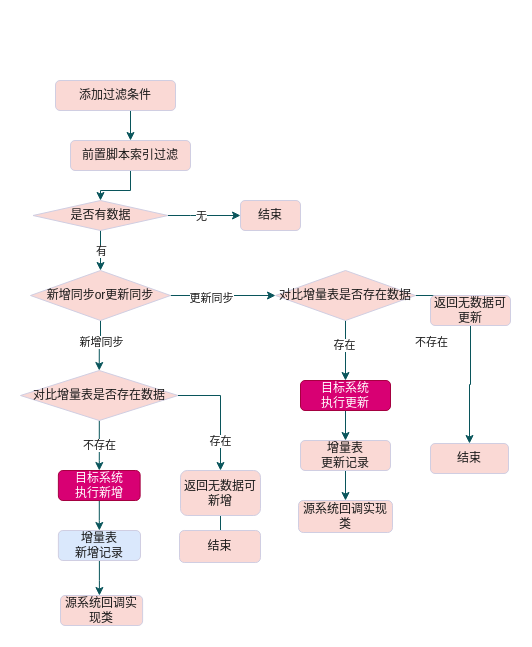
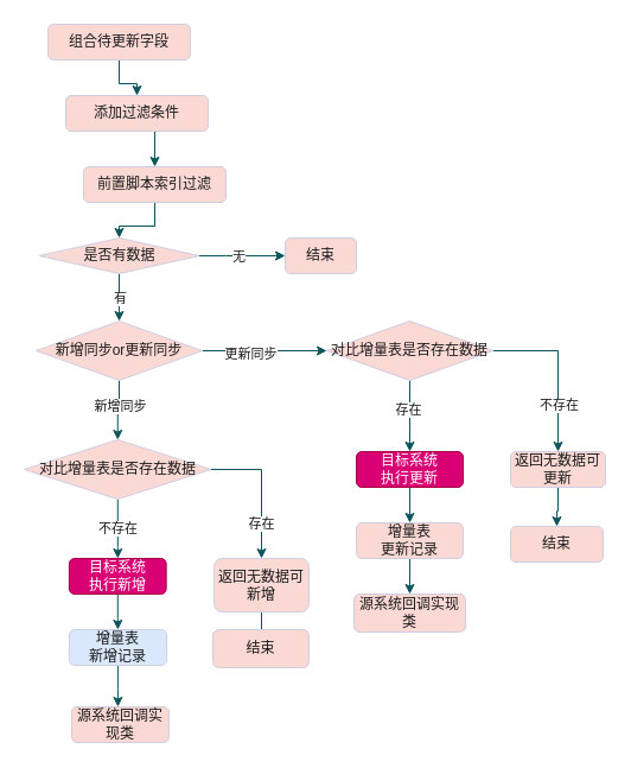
+ <mxCell id="3" value="组合待更新字段" style="rounded=1;whiteSpace=wrap;html=1;fontSize=12;glass=0;strokeWidth=1;shadow=0;fillColor=#FAD9D5;strokeColor=#D0CEE2;fontColor=#1A1A1A;" parent="1" vertex="1"><mxGeometry x="40" y="20" width="120" height="30" as="geometry" /></mxCell>
+ <mxCell id="2" value="" style="edgeStyle=orthogonalEdgeStyle;rounded=0;orthogonalLoop=1;jettySize=auto;html=1;strokeColor=#09555B;fontColor=#1A1A1A;" edge="1" parent="1" source="3" target="22"><mxGeometry relative="1" as="geometry" /></mxCell>
- <mxCell id="30" value="返回无数据可更新" style="rounded=1;whiteSpace=wrap;html=1;fillColor=#FAD9D5;strokeColor=#D0CEE2;fontColor=#1A1A1A;" vertex="1" parent="1"><mxGeometry x="430" y="295" width="80" height="30" as="geometry" /></mxCell>
+ <mxCell id="30" value="返回无数据可更新" style="rounded=1;whiteSpace=wrap;html=1;fillColor=#FAD9D5;strokeColor=#D0CEE2;fontColor=#1A1A1A;" vertex="1" parent="1"><mxGeometry x="430" y="380" width="80" height="30" as="geometry" /></mxCell>
